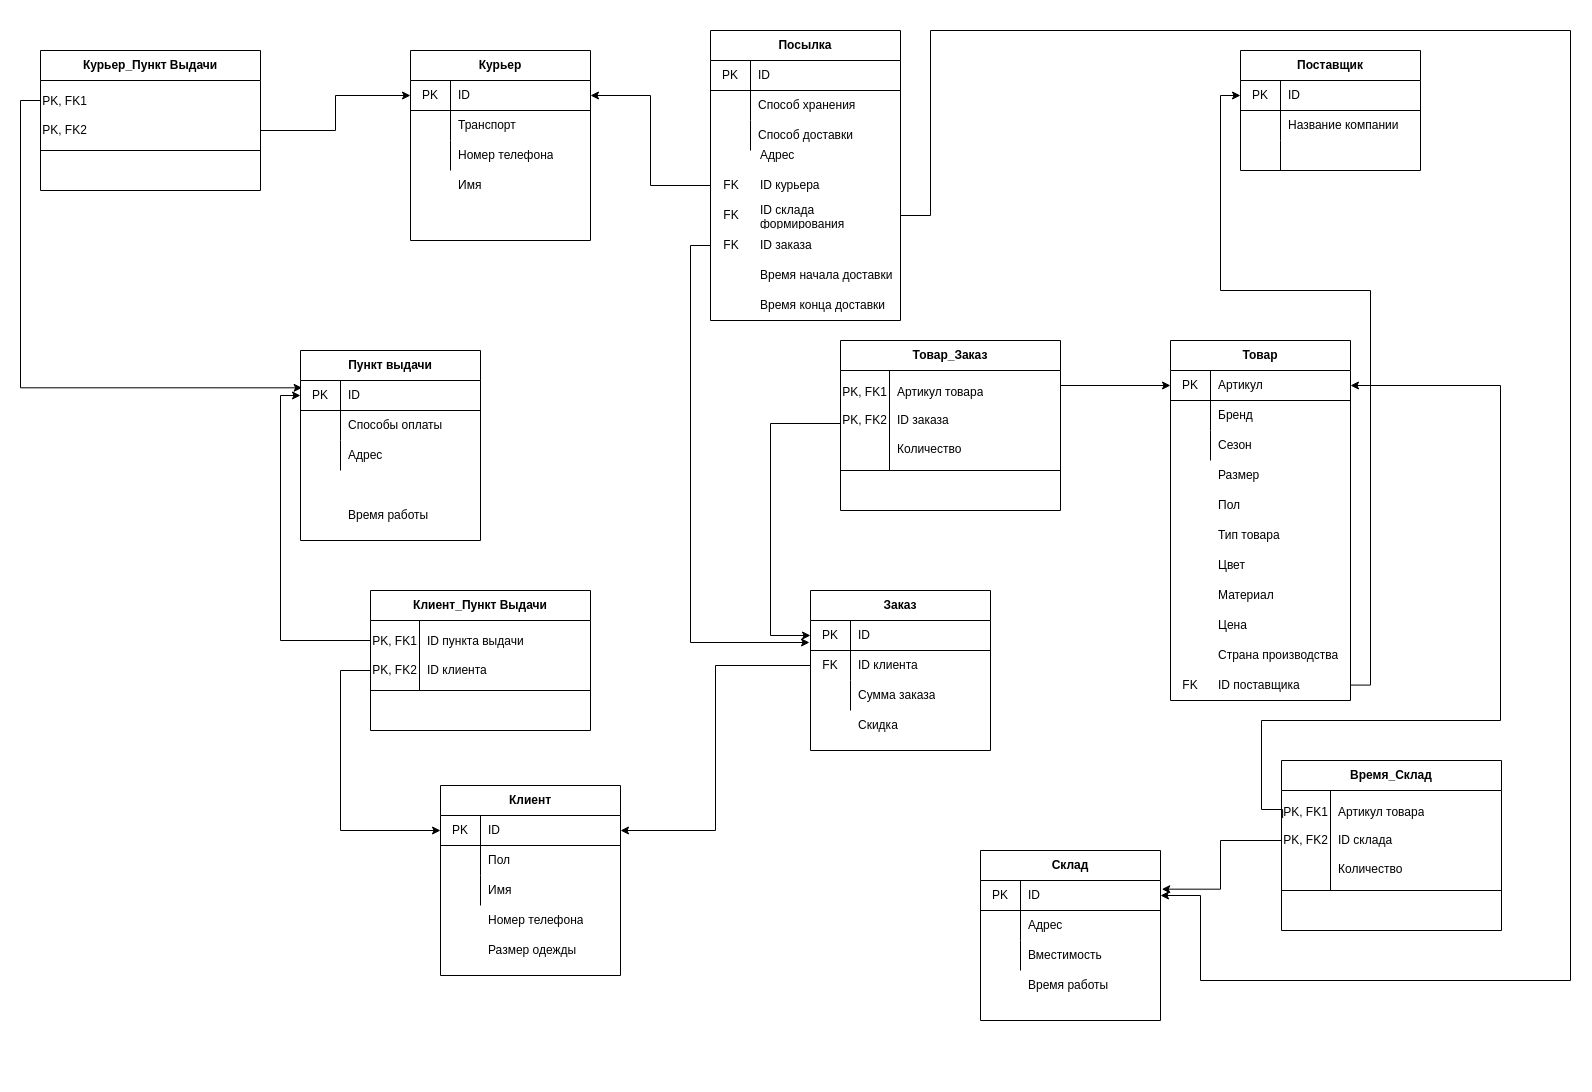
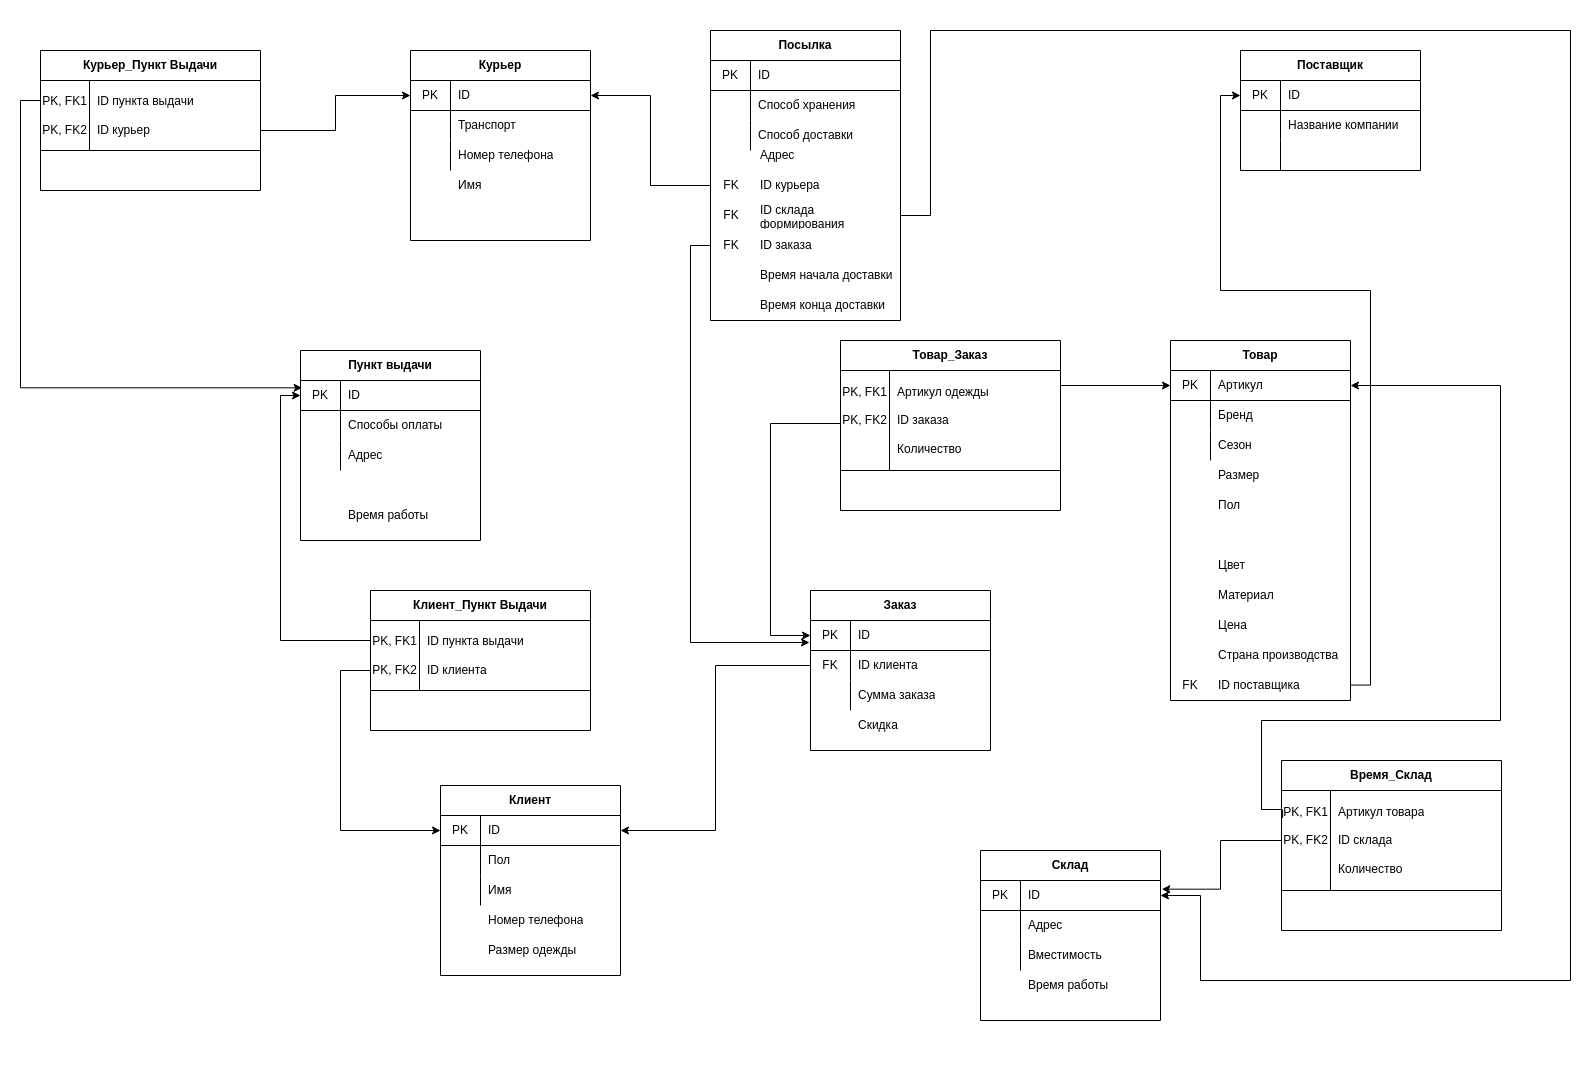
+ <mxCell id="178" value="ID пункта выдачи&lt;br&gt;&lt;br&gt;ID курьер" style="shape=partialRectangle;html=1;whiteSpace=wrap;connectable=0;fillColor=none;top=0;left=0;bottom=0;right=0;align=left;spacingLeft=6;overflow=hidden;" parent="176" vertex="1"><mxGeometry x="49" width="171" height="70" as="geometry" /></mxCell>
- <mxCell id="153" value="Артикул товара&lt;br&gt;&lt;br&gt;ID заказа&lt;br&gt;&lt;br&gt;Количество" style="shape=partialRectangle;html=1;whiteSpace=wrap;connectable=0;fillColor=none;top=0;left=0;bottom=0;right=0;align=left;spacingLeft=6;overflow=hidden;" parent="151" vertex="1"><mxGeometry x="49" width="171" height="100" as="geometry" /></mxCell>
+ <mxCell id="153" value="Артикул одежды&lt;br&gt;&lt;br&gt;ID заказа&lt;br&gt;&lt;br&gt;Количество" style="shape=partialRectangle;html=1;whiteSpace=wrap;connectable=0;fillColor=none;top=0;left=0;bottom=0;right=0;align=left;spacingLeft=6;overflow=hidden;" parent="151" vertex="1"><mxGeometry x="49" width="171" height="100" as="geometry" /></mxCell>
- <mxCell id="48" value="Тип товара" style="shape=partialRectangle;html=1;whiteSpace=wrap;connectable=0;fillColor=none;top=0;left=0;bottom=0;right=0;align=left;spacingLeft=6;overflow=hidden;" parent="46" vertex="1"><mxGeometry x="40" width="140" height="30.0" as="geometry" /></mxCell>
